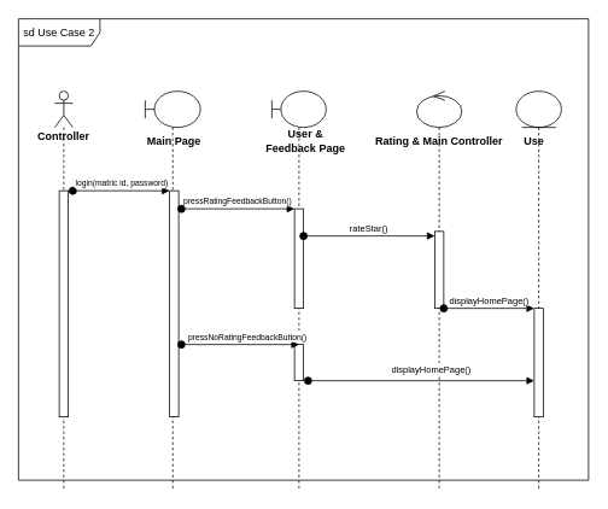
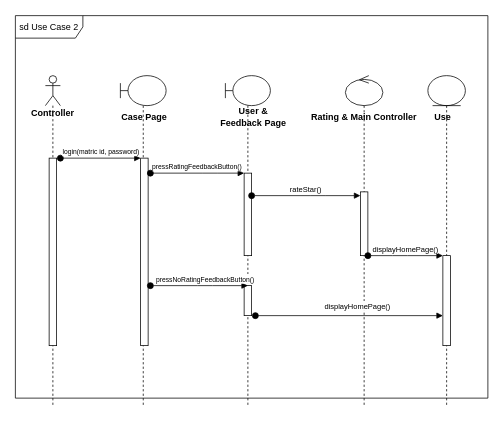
- <mxCell id="6" value="&lt;b&gt;Main Page&lt;/b&gt;" style="text;html=1;strokeColor=none;fillColor=none;align=center;verticalAlign=middle;whiteSpace=wrap;rounded=0;" vertex="1" parent="5"><mxGeometry x="-11" y="40" width="86" height="30" as="geometry" /></mxCell>
+ <mxCell id="6" value="&lt;b&gt;Case Page&lt;/b&gt;" style="text;html=1;strokeColor=none;fillColor=none;align=center;verticalAlign=middle;whiteSpace=wrap;rounded=0;" vertex="1" parent="5"><mxGeometry x="-11" y="40" width="86" height="30" as="geometry" /></mxCell>
